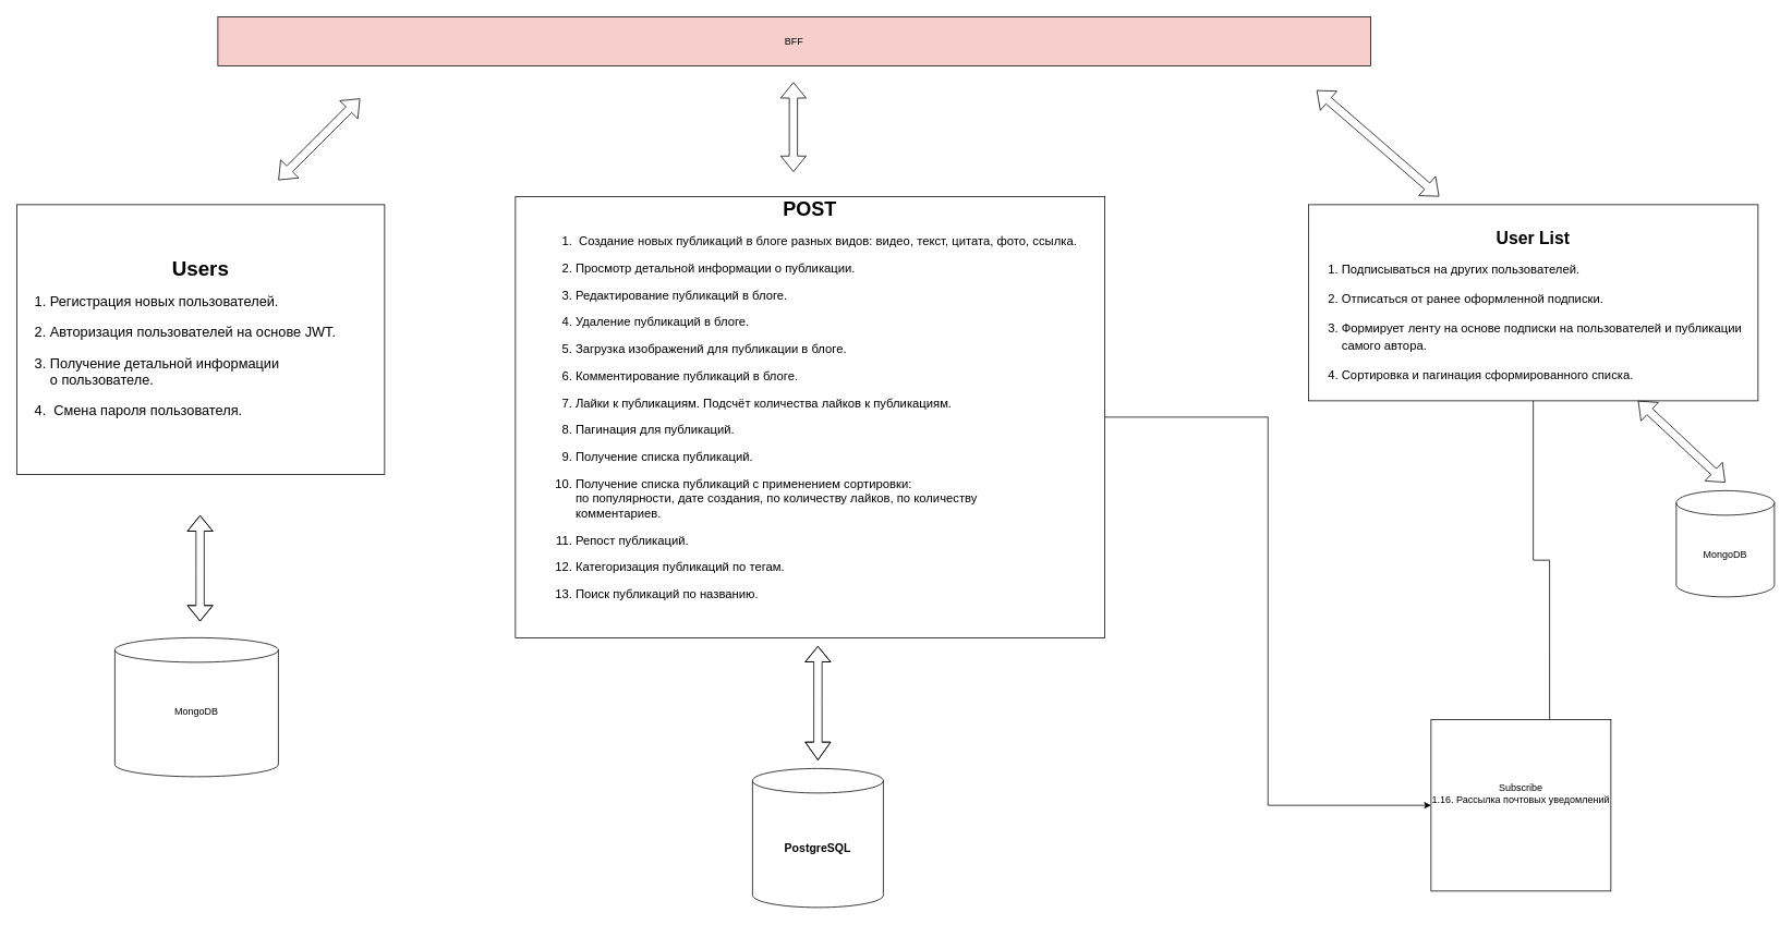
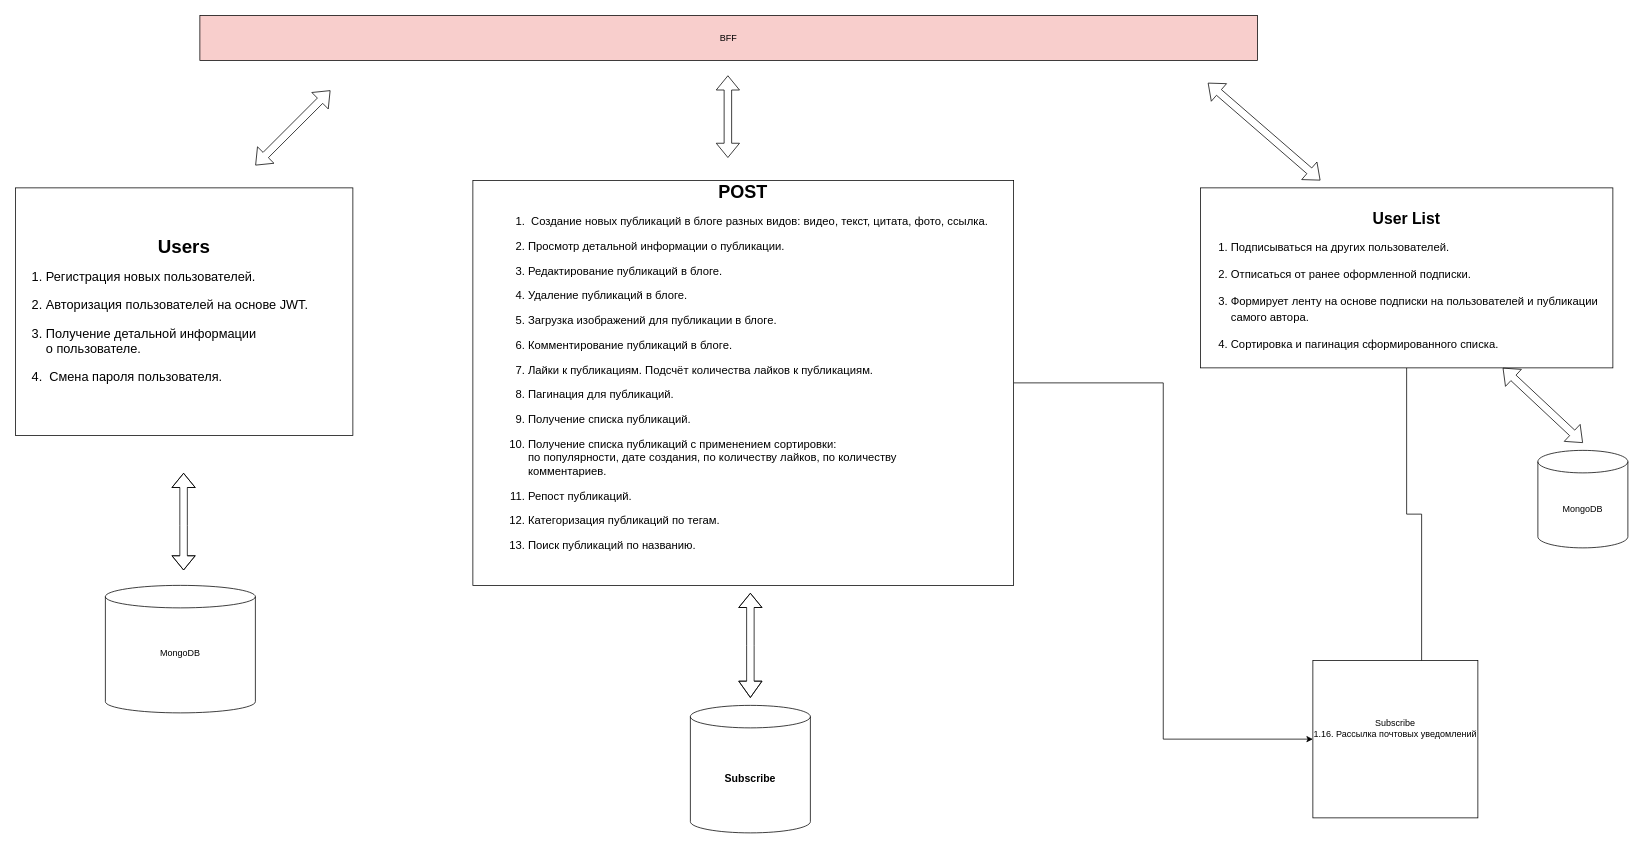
- <mxCell id="10" value="&lt;h3 class=&quot;LC20lb MBeuO DKV0Md&quot;&gt;PostgreSQL&lt;/h3&gt;" style="shape=cylinder3;whiteSpace=wrap;html=1;boundedLbl=1;backgroundOutline=1;size=15;" parent="1" vertex="1"><mxGeometry x="920" y="940" width="160" height="170" as="geometry" /></mxCell>
+ <mxCell id="10" value="&lt;h3 class=&quot;LC20lb MBeuO DKV0Md&quot;&gt;Subscribe&lt;/h3&gt;" style="shape=cylinder3;whiteSpace=wrap;html=1;boundedLbl=1;backgroundOutline=1;size=15;" parent="1" vertex="1"><mxGeometry x="920" y="940" width="160" height="170" as="geometry" /></mxCell>
